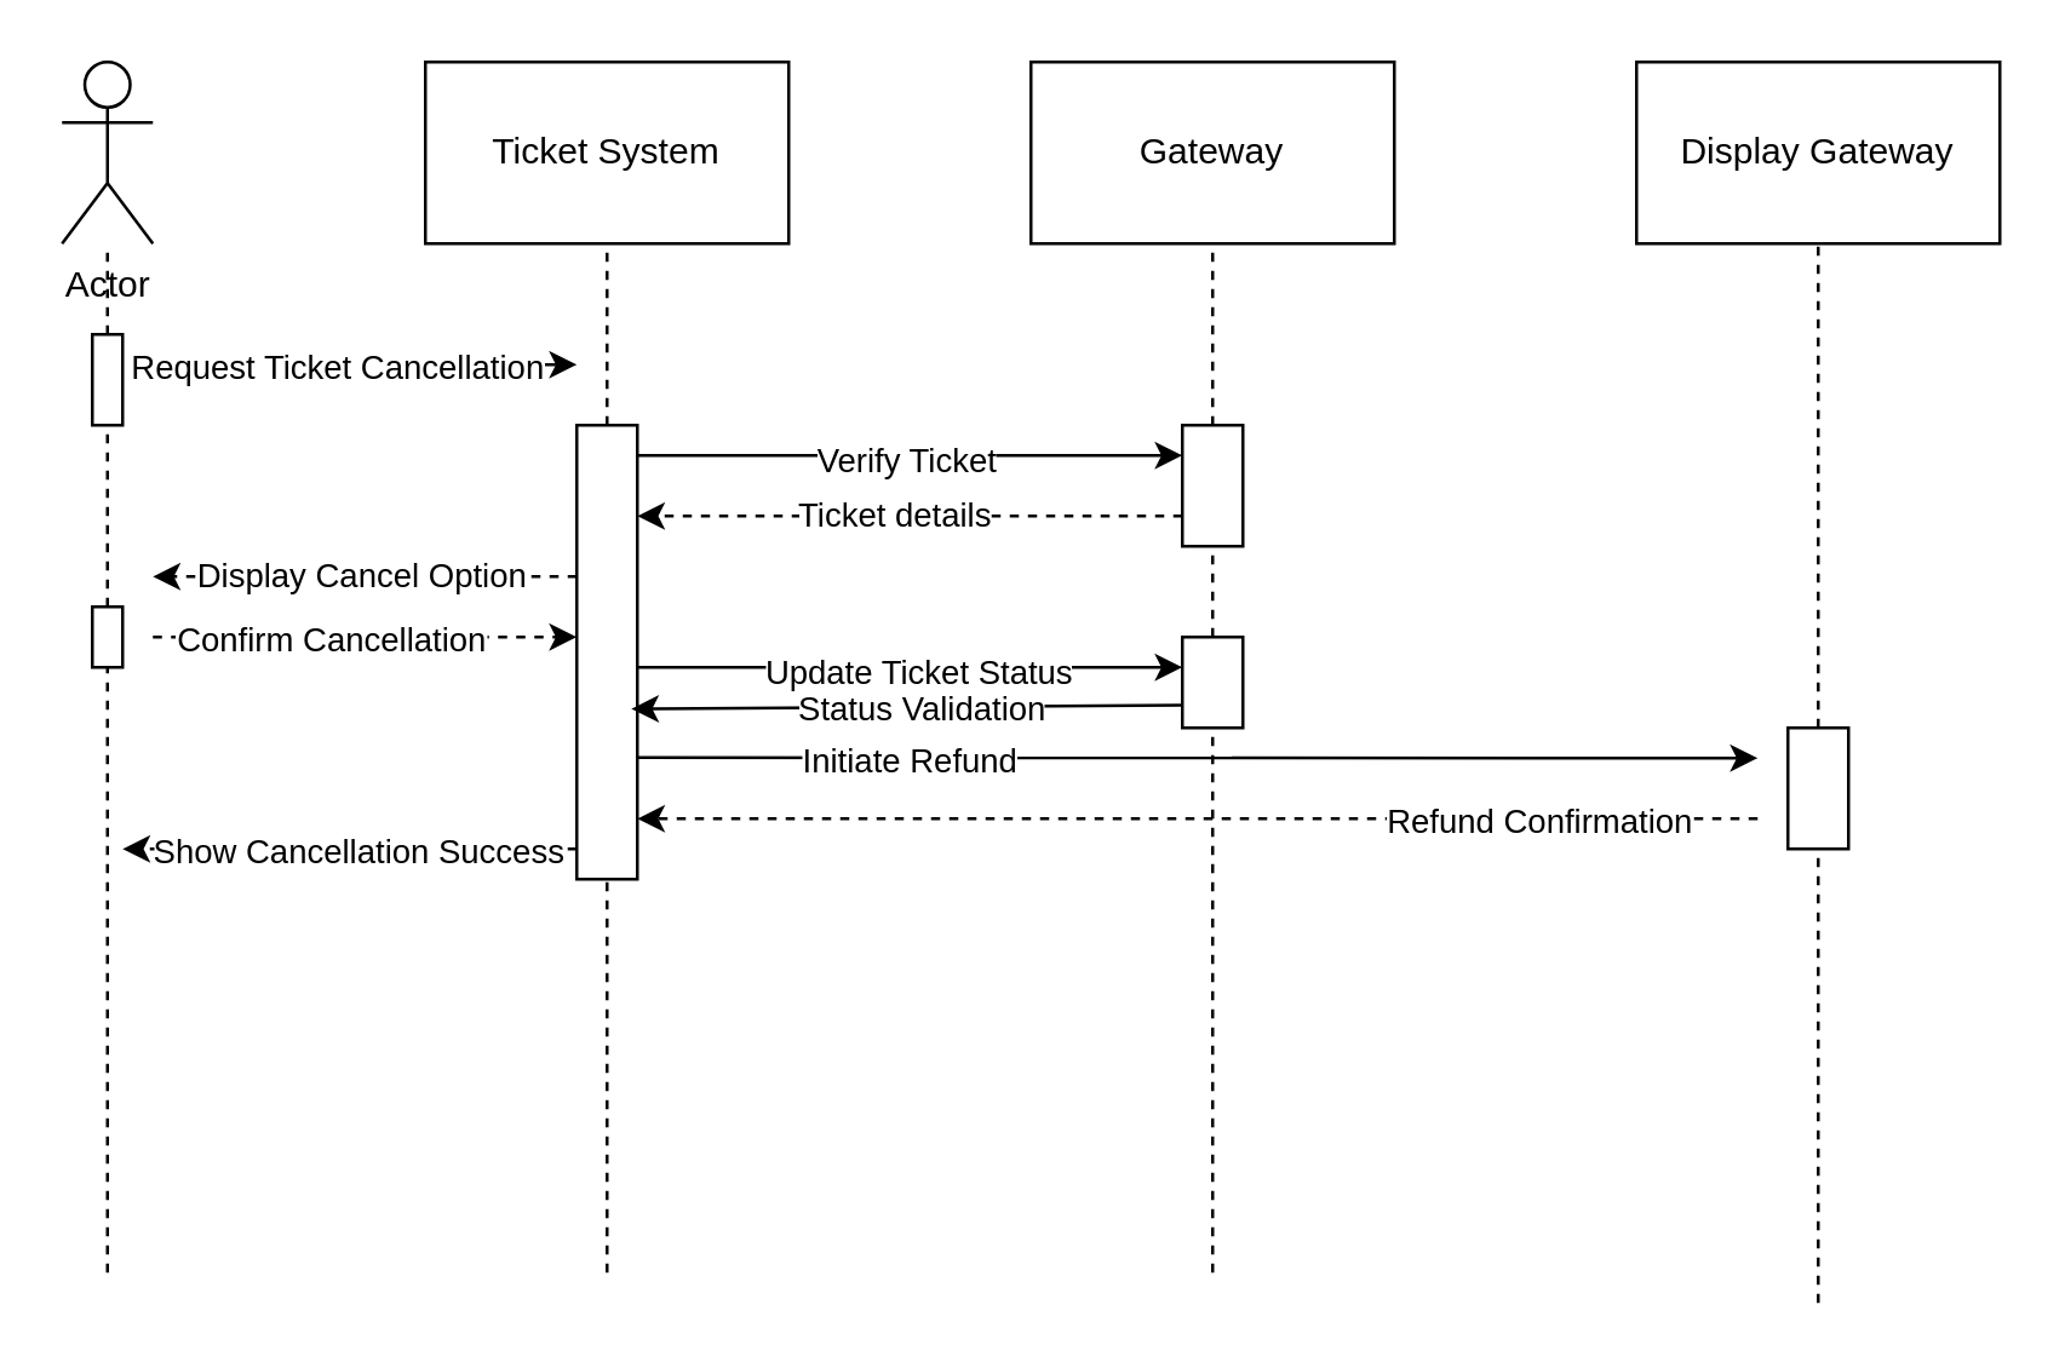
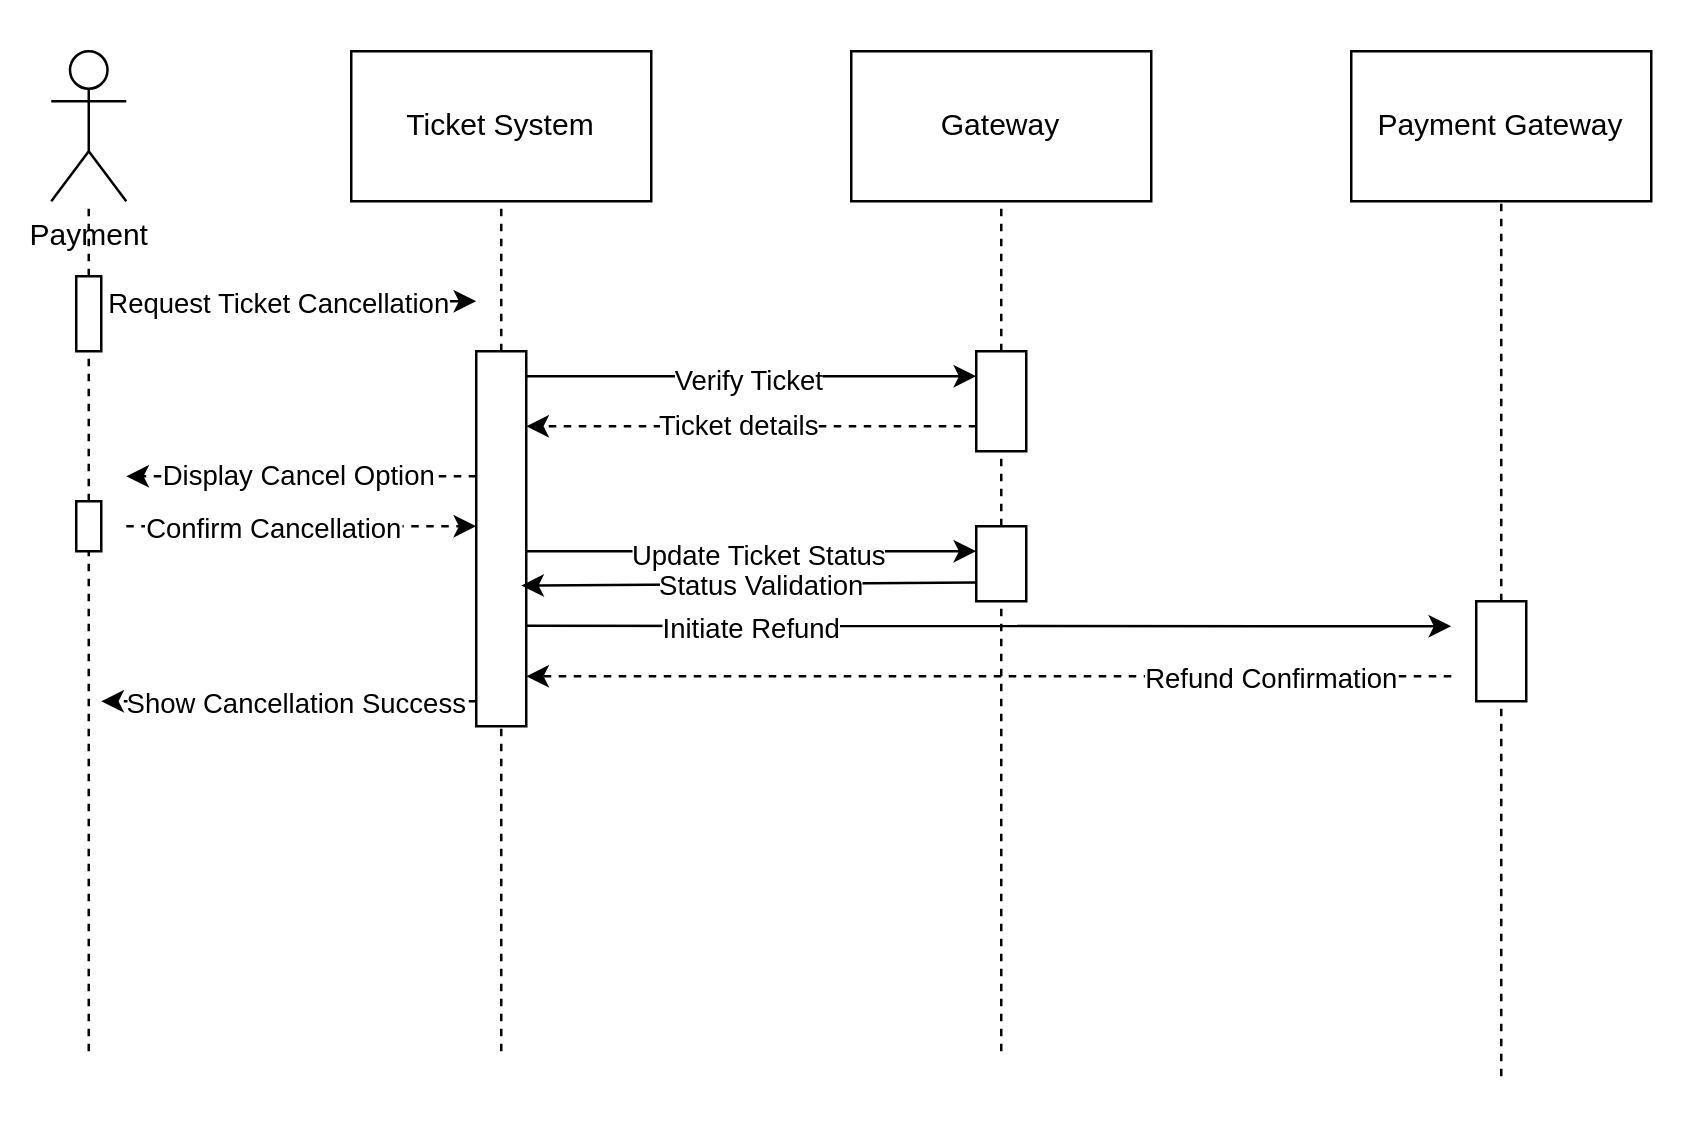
- <mxCell id="4" value="Display Gateway" style="rounded=0;whiteSpace=wrap;html=1;" parent="1" vertex="1"><mxGeometry x="540" y="20" width="120" height="60" as="geometry" /></mxCell>
+ <mxCell id="4" value="Payment Gateway" style="rounded=0;whiteSpace=wrap;html=1;" parent="1" vertex="1"><mxGeometry x="540" y="20" width="120" height="60" as="geometry" /></mxCell>
- <mxCell id="5" value="Actor" style="shape=umlActor;verticalLabelPosition=bottom;verticalAlign=top;html=1;outlineConnect=0;" parent="1" vertex="1"><mxGeometry x="20" y="20" width="30" height="60" as="geometry" /></mxCell>
+ <mxCell id="5" value="Payment" style="shape=umlActor;verticalLabelPosition=bottom;verticalAlign=top;html=1;outlineConnect=0;" parent="1" vertex="1"><mxGeometry x="20" y="20" width="30" height="60" as="geometry" /></mxCell>
